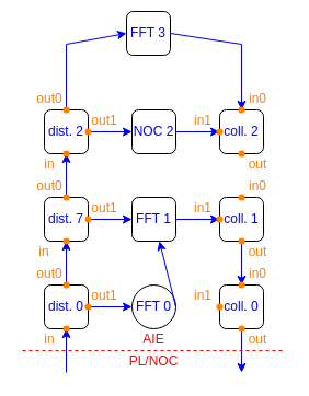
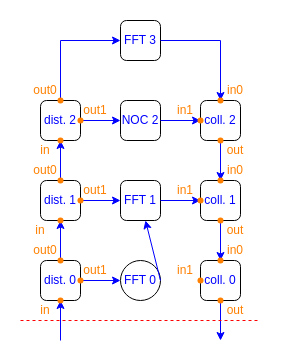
- <mxCell id="2" value="&lt;font color=&quot;#0000ff&quot;&gt;FFT 3&lt;/font&gt;" style="rounded=1;whiteSpace=wrap;html=1;" vertex="1" parent="1"><mxGeometry x="115" y="10" width="40" height="40" as="geometry" /></mxCell>
+ <mxCell id="2" value="&lt;font color=&quot;#0000ff&quot;&gt;FFT 3&lt;/font&gt;" style="rounded=1;whiteSpace=wrap;html=1;" vertex="1" parent="1"><mxGeometry x="120" y="20" width="40" height="40" as="geometry" /></mxCell>
+ <mxCell id="20" value="" style="endArrow=classic;html=1;rounded=0;strokeColor=#0000FF;fontColor=#FF0000;entryX=0.5;entryY=0;entryDx=0;entryDy=0;exitX=0.5;exitY=1;exitDx=0;exitDy=0;" edge="1" parent="1" source="9" target="10"><mxGeometry width="50" height="50" relative="1" as="geometry"><mxPoint x="-220" y="-30" as="sourcePoint" /><mxPoint x="-170" y="-80" as="targetPoint" /></mxGeometry></mxCell>
- <mxCell id="7" value="&lt;font color=&quot;#0000ff&quot;&gt;dist. 7&lt;/font&gt;" style="rounded=1;whiteSpace=wrap;html=1;" vertex="1" parent="1"><mxGeometry x="40" y="180" width="40" height="40" as="geometry" /></mxCell>
+ <mxCell id="7" value="&lt;font color=&quot;#0000ff&quot;&gt;dist. 1&lt;/font&gt;" style="rounded=1;whiteSpace=wrap;html=1;" vertex="1" parent="1"><mxGeometry x="40" y="180" width="40" height="40" as="geometry" /></mxCell>
- <mxCell id="27" value="&lt;font color=&quot;#ff0000&quot;&gt;AIE&lt;/font&gt;" style="text;html=1;strokeColor=none;fillColor=none;align=center;verticalAlign=middle;whiteSpace=wrap;rounded=0;" vertex="1" parent="1"><mxGeometry x="110" y="300" width="60" height="20" as="geometry" /></mxCell>
- <mxCell id="28" value="&lt;font color=&quot;#ff0000&quot;&gt;PL/NOC&lt;/font&gt;" style="text;html=1;strokeColor=none;fillColor=none;align=center;verticalAlign=middle;whiteSpace=wrap;rounded=0;" vertex="1" parent="1"><mxGeometry x="110" y="320" width="60" height="20" as="geometry" /></mxCell>
